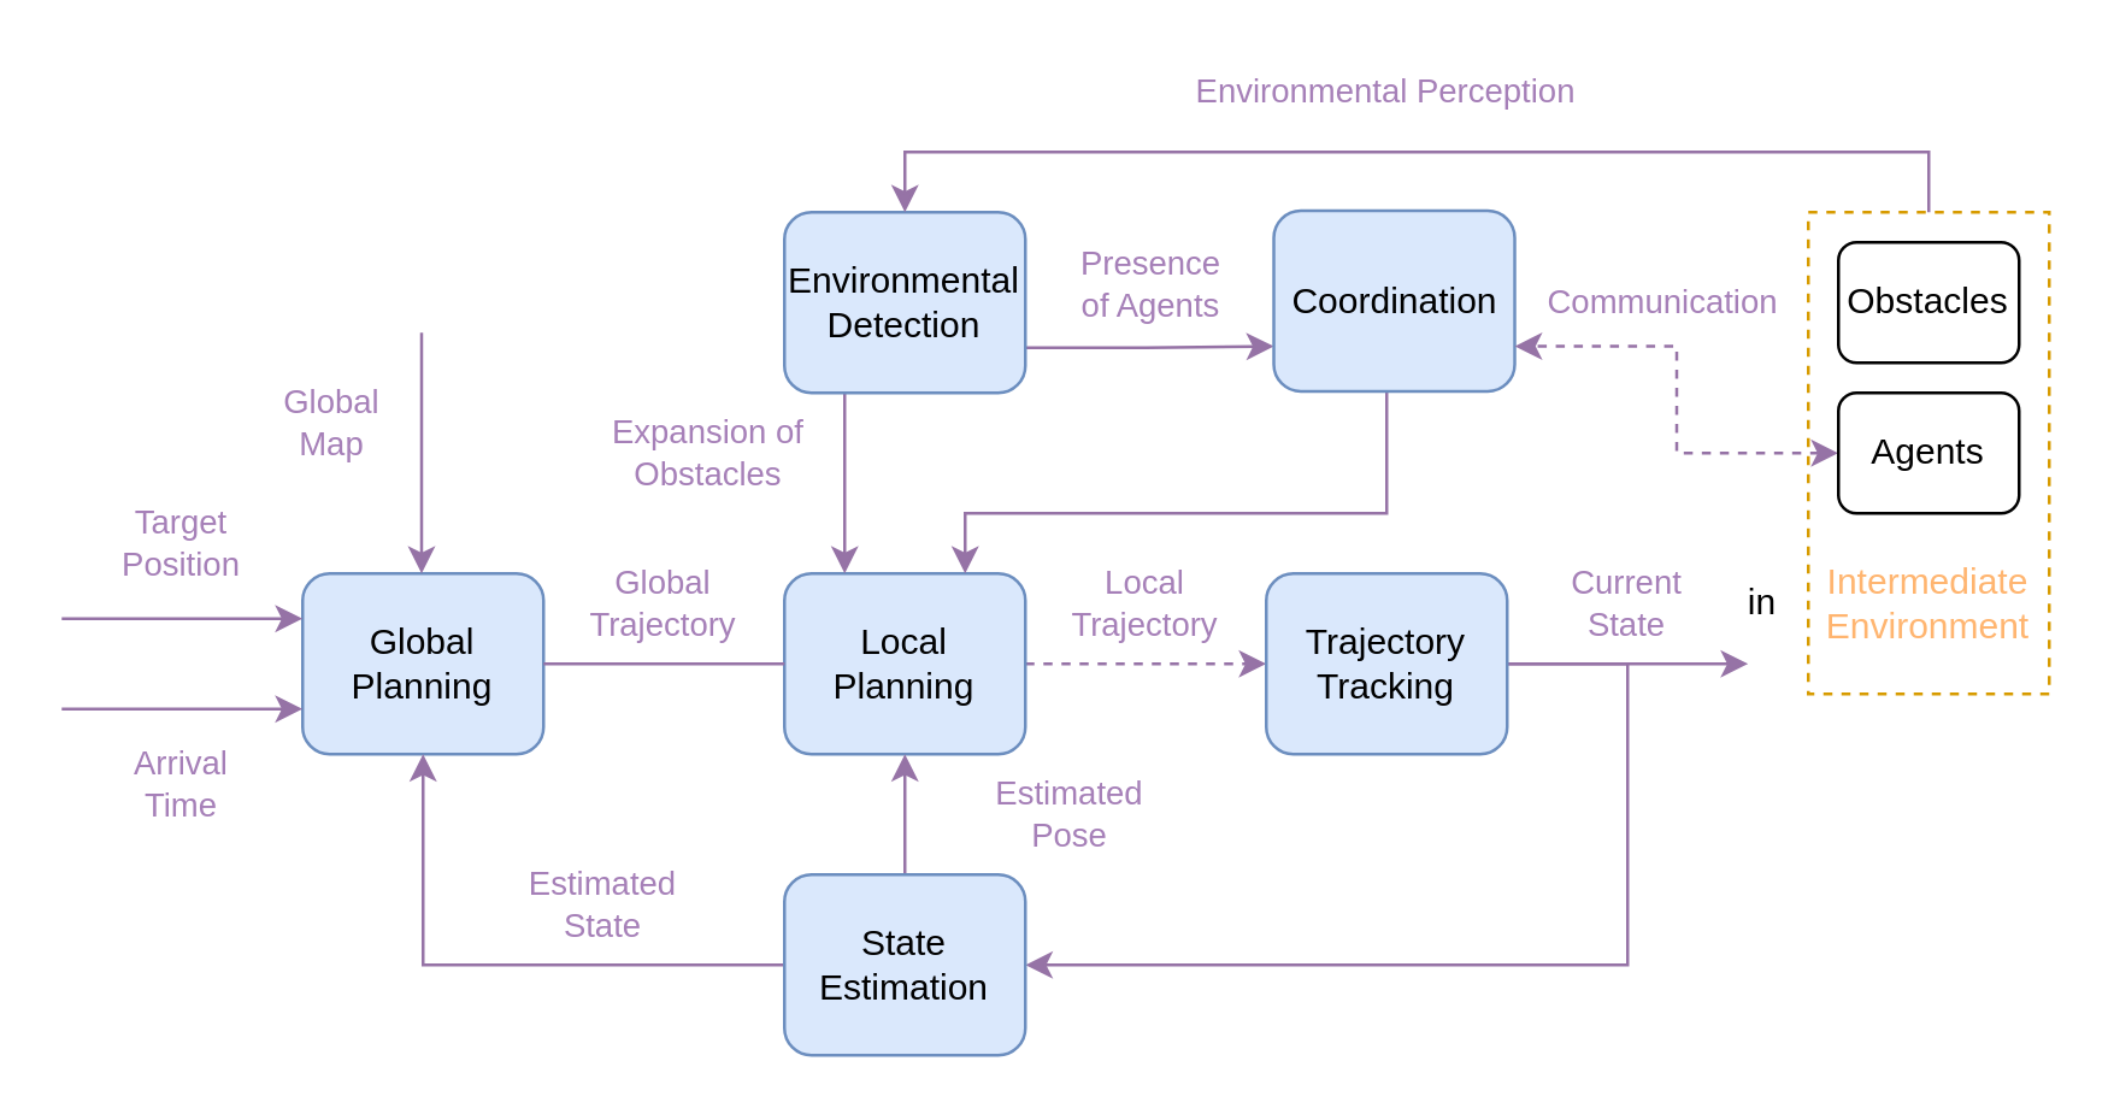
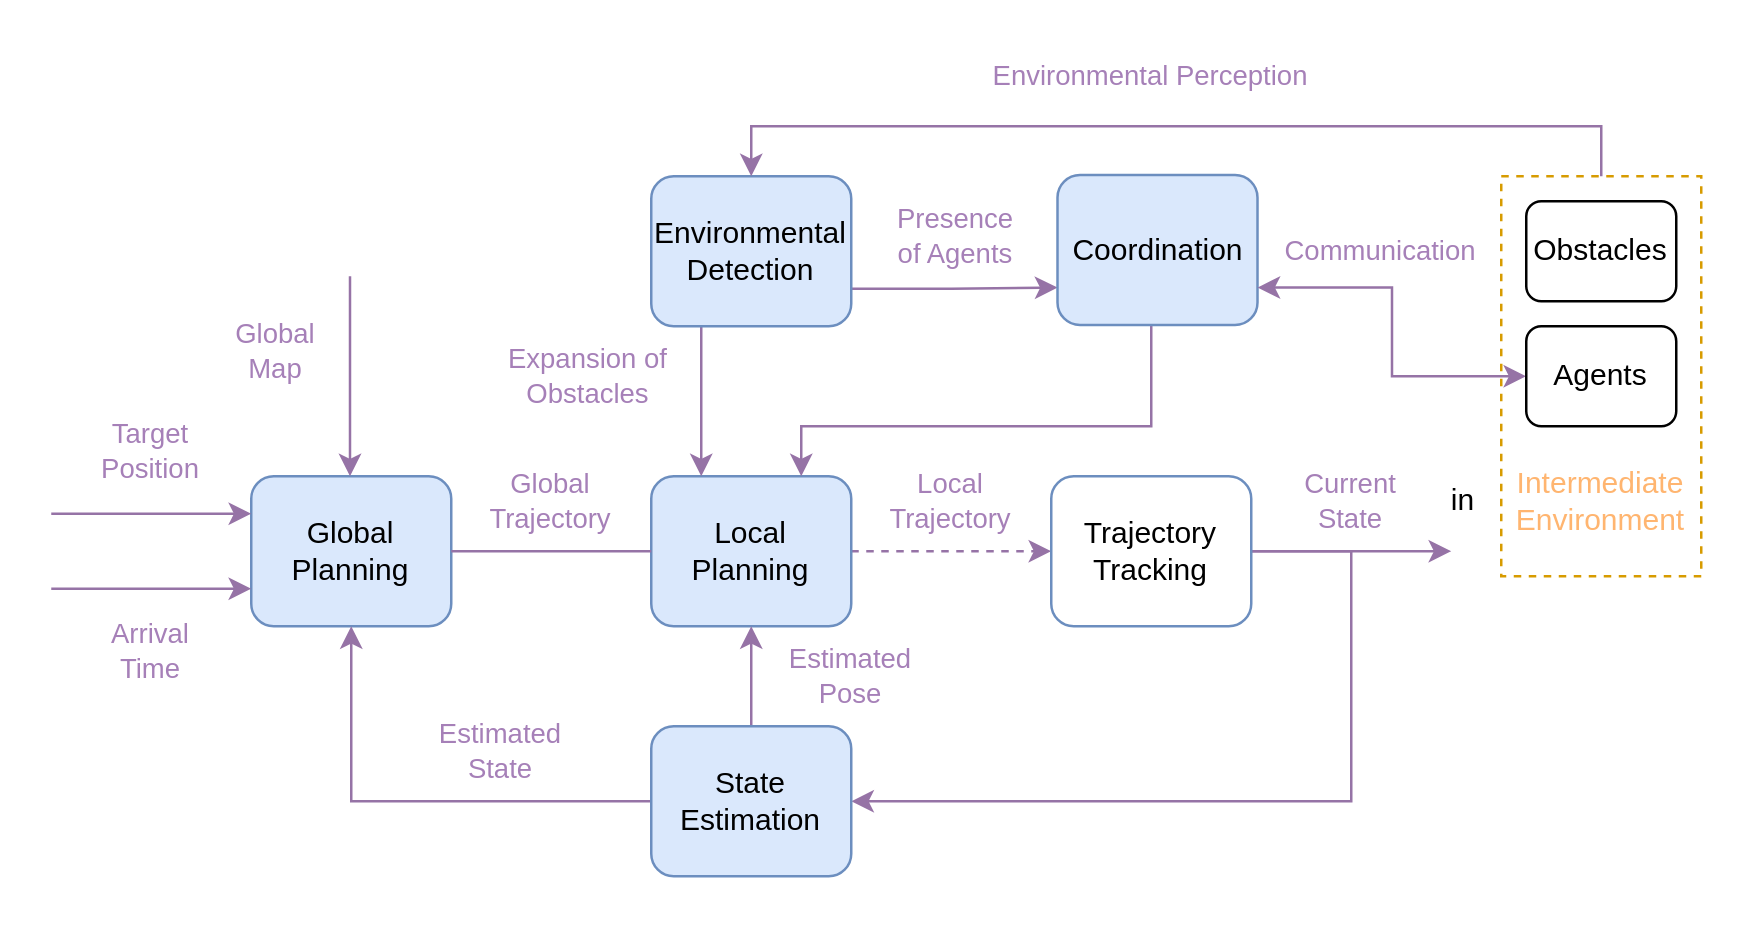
- <mxCell id="29" value="" style="edgeStyle=orthogonalEdgeStyle;rounded=0;orthogonalLoop=1;jettySize=auto;html=1;exitX=0;exitY=0.5;exitDx=0;exitDy=0;startArrow=classic;startFill=1;fillColor=#e1d5e7;strokeColor=#9673a6;entryX=1;entryY=0.75;entryDx=0;entryDy=0;dashed=1;" edge="1" parent="1" source="32" target="27"><mxGeometry relative="1" as="geometry" /></mxCell>
+ <mxCell id="29" value="" style="edgeStyle=orthogonalEdgeStyle;rounded=0;orthogonalLoop=1;jettySize=auto;html=1;exitX=0;exitY=0.5;exitDx=0;exitDy=0;startArrow=classic;startFill=1;fillColor=#e1d5e7;strokeColor=#9673a6;entryX=1;entryY=0.75;entryDx=0;entryDy=0;" edge="1" parent="1" source="32" target="27"><mxGeometry relative="1" as="geometry" /></mxCell>
- <mxCell id="7" value="&lt;div&gt;Trajectory&lt;/div&gt;&lt;div&gt;Tracking&lt;br&gt;&lt;/div&gt;" style="rounded=1;whiteSpace=wrap;html=1;fillColor=#dae8fc;strokeColor=#6c8ebf;" parent="1" vertex="1"><mxGeometry x="420" y="190" width="80" height="60" as="geometry" /></mxCell>
+ <mxCell id="7" value="&lt;div&gt;Trajectory&lt;/div&gt;&lt;div&gt;Tracking&lt;br&gt;&lt;/div&gt;" style="rounded=1;whiteSpace=wrap;html=1;fillColor=#ffffff;strokeColor=#6c8ebf;" parent="1" vertex="1"><mxGeometry x="420" y="190" width="80" height="60" as="geometry" /></mxCell>
- <mxCell id="22" value="&lt;div&gt;Estimated&lt;/div&gt;&lt;div&gt;Pose&lt;/div&gt;" style="text;html=1;strokeColor=none;fillColor=none;align=center;verticalAlign=middle;whiteSpace=wrap;rounded=0;fontSize=11;fontColor=#A680B8;" parent="1" vertex="1"><mxGeometry x="335" y="260" width="40" height="20" as="geometry" /></mxCell>
+ <mxCell id="22" value="&lt;div&gt;Estimated&lt;/div&gt;&lt;div&gt;Pose&lt;/div&gt;" style="text;html=1;strokeColor=none;fillColor=none;align=center;verticalAlign=middle;whiteSpace=wrap;rounded=0;fontSize=11;fontColor=#A680B8;" parent="1" vertex="1"><mxGeometry x="320" y="260" width="40" height="20" as="geometry" /></mxCell>
